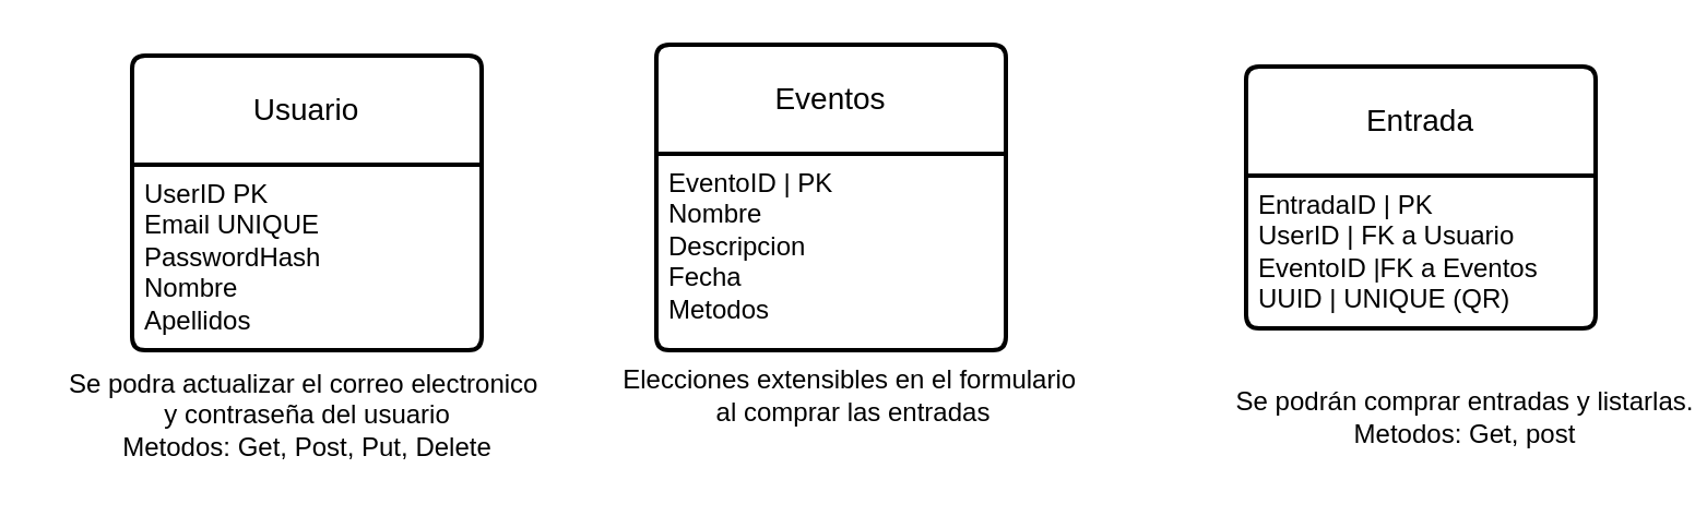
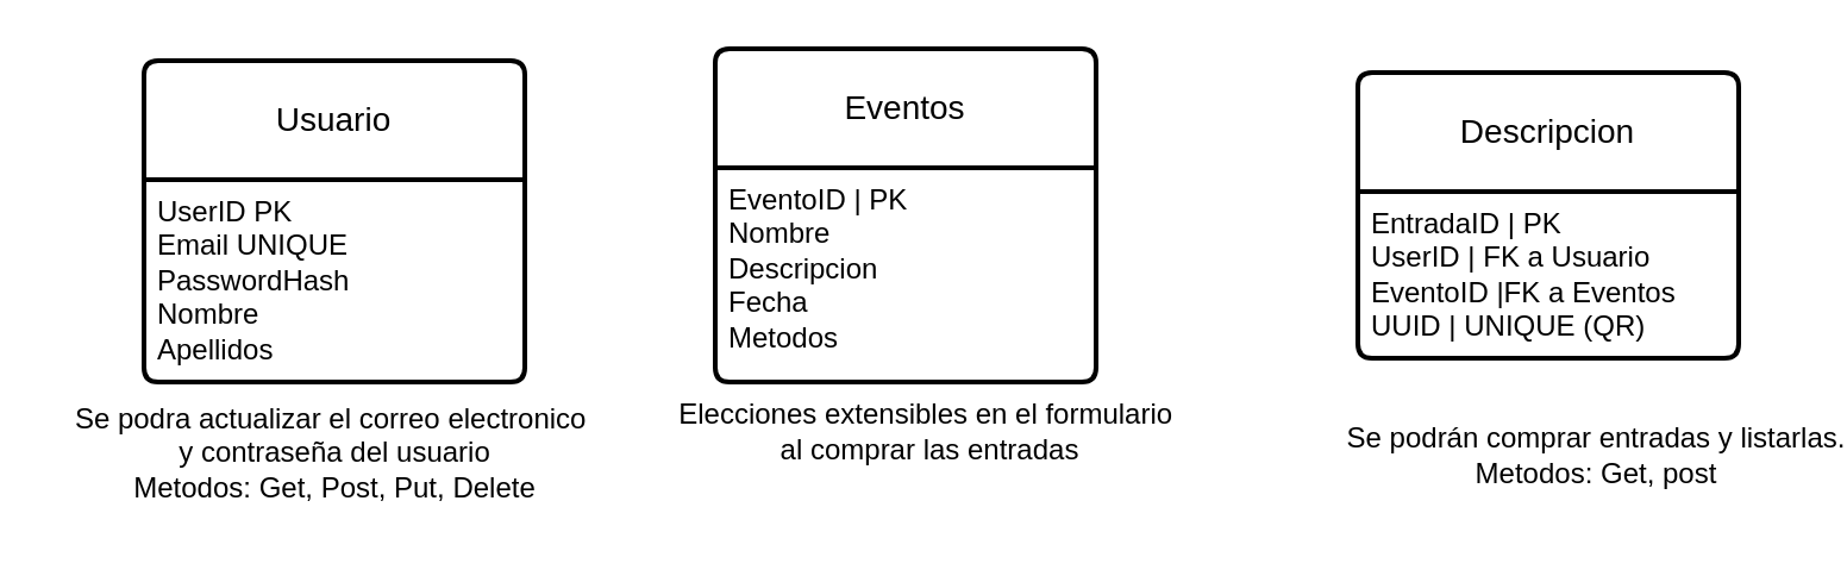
- <mxCell id="4" value="Entrada" style="swimlane;childLayout=stackLayout;horizontal=1;startSize=50;horizontalStack=0;rounded=1;fontSize=14;fontStyle=0;strokeWidth=2;resizeParent=0;resizeLast=1;shadow=0;dashed=0;align=center;arcSize=4;whiteSpace=wrap;html=1;" parent="1" vertex="1"><mxGeometry x="570" y="30" width="160" height="120" as="geometry" /></mxCell>
+ <mxCell id="4" value="Descripcion" style="swimlane;childLayout=stackLayout;horizontal=1;startSize=50;horizontalStack=0;rounded=1;fontSize=14;fontStyle=0;strokeWidth=2;resizeParent=0;resizeLast=1;shadow=0;dashed=0;align=center;arcSize=4;whiteSpace=wrap;html=1;" parent="1" vertex="1"><mxGeometry x="570" y="30" width="160" height="120" as="geometry" /></mxCell>
